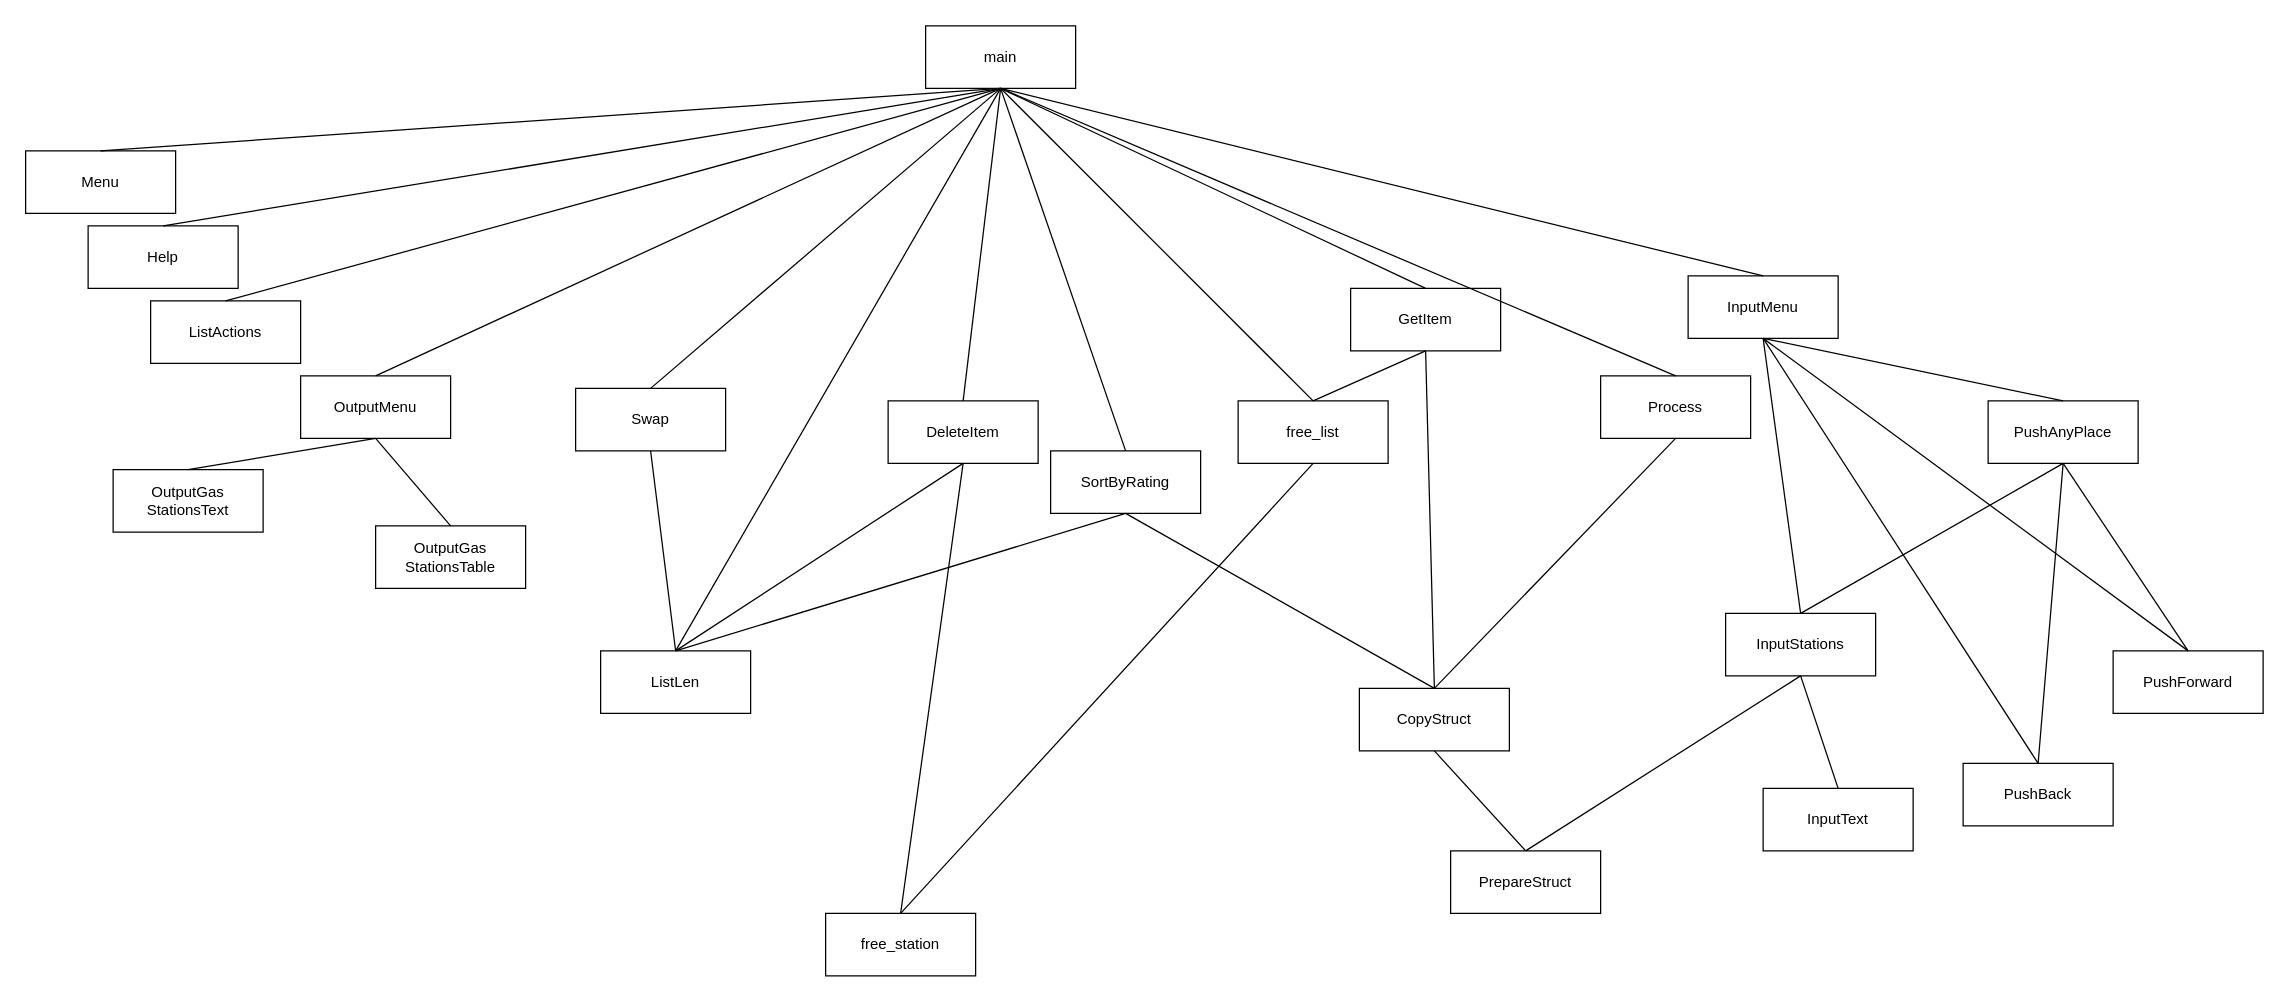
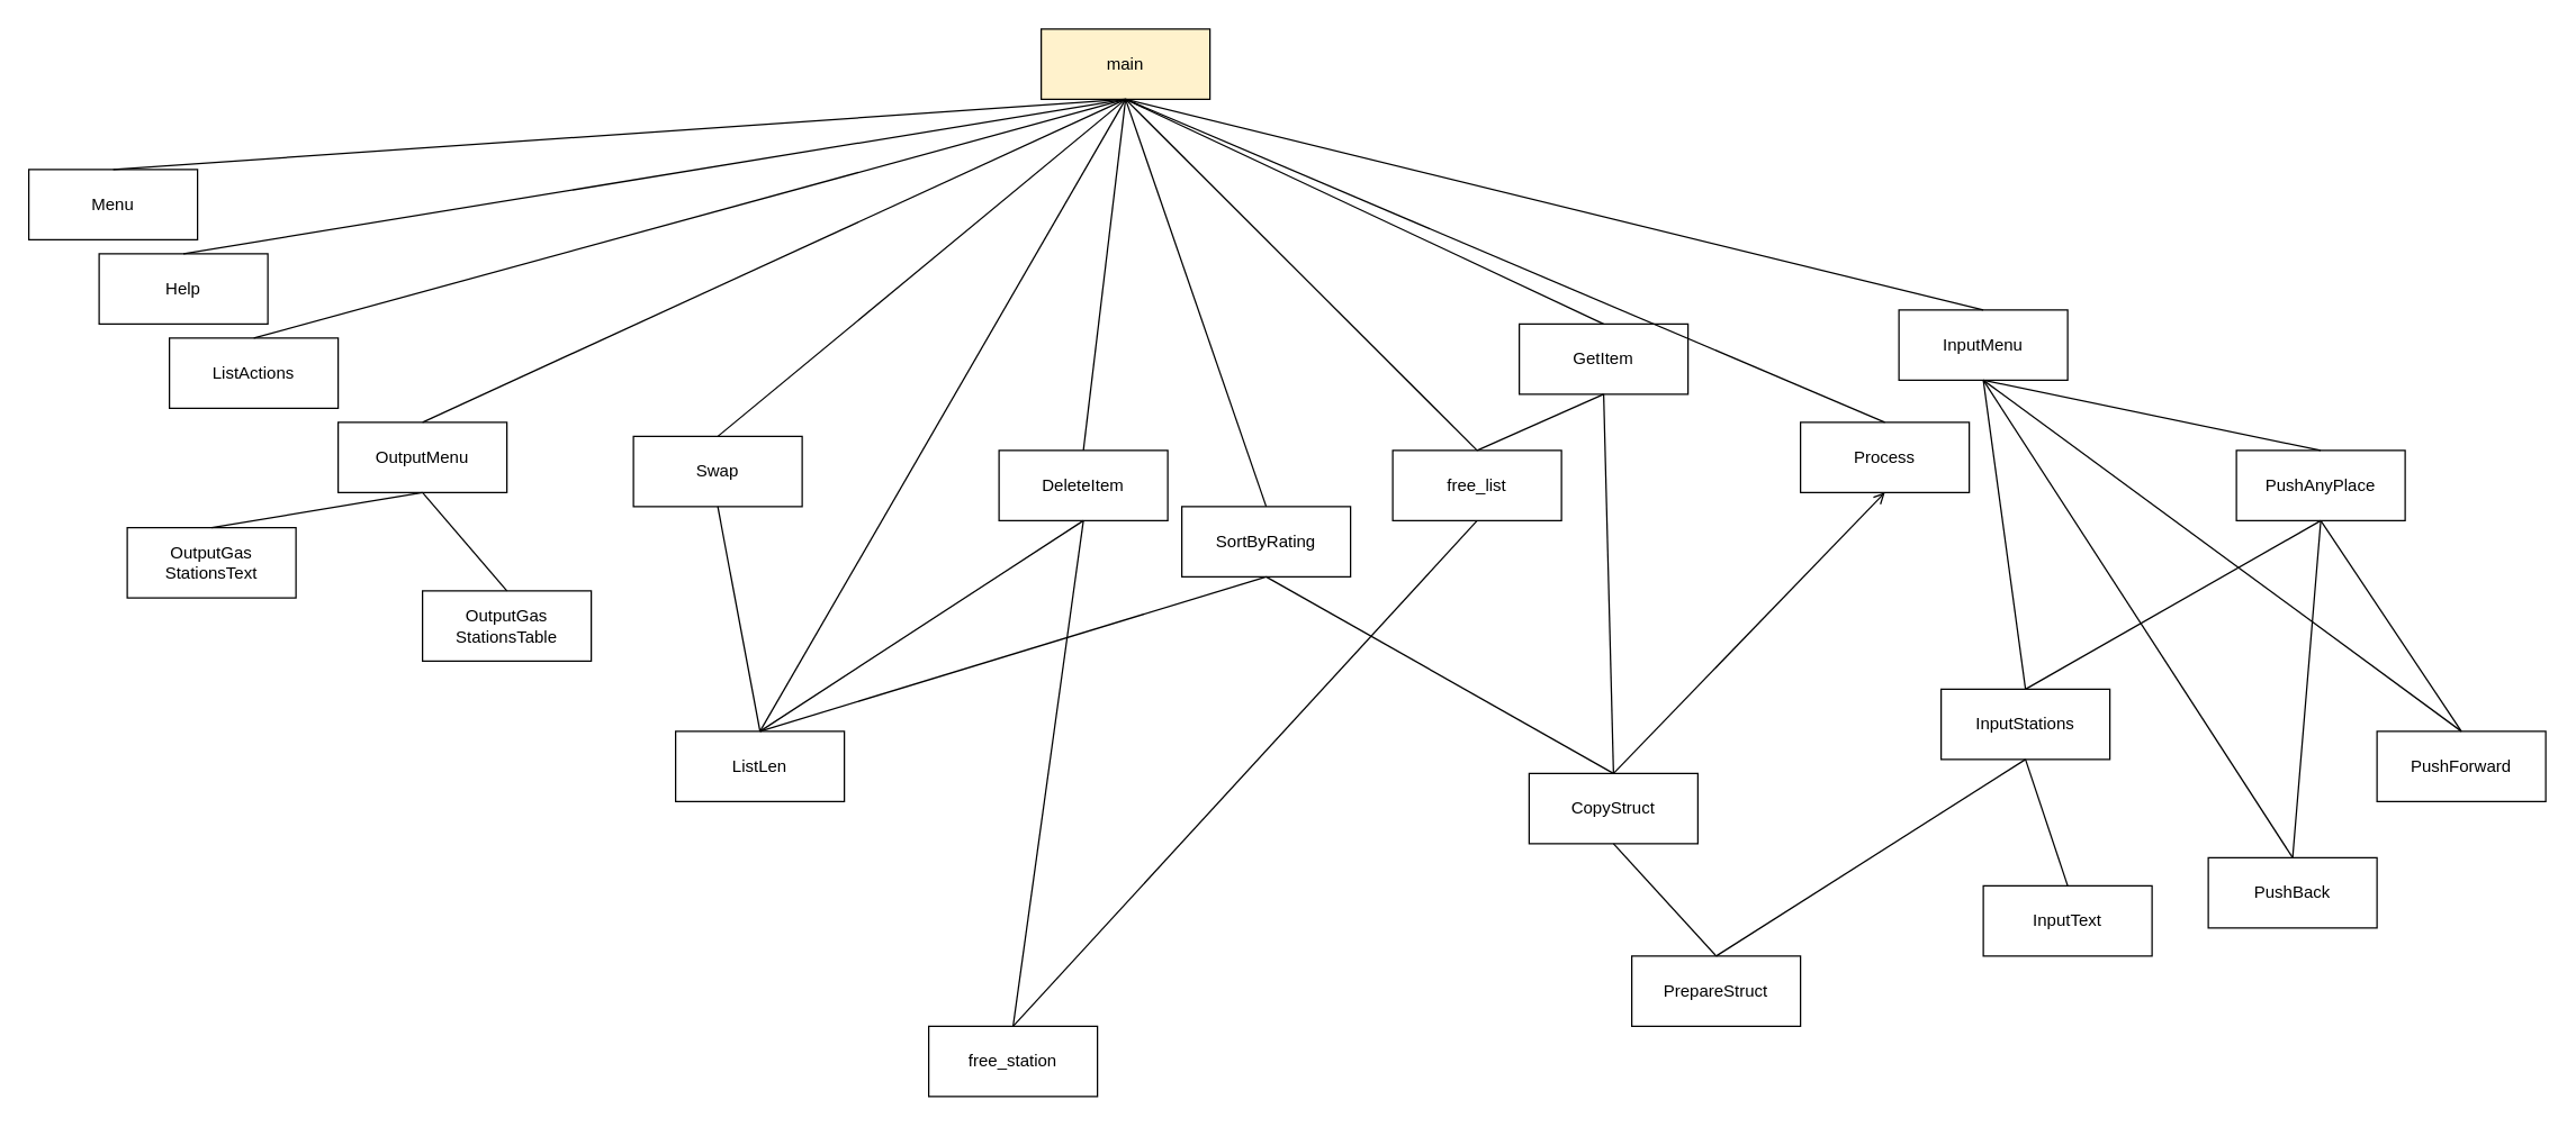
- <mxCell id="2" value="main" style="rounded=0;whiteSpace=wrap;html=1;" vertex="1" parent="1"><mxGeometry x="740" width="120" height="50" as="geometry" y="20" /></mxCell>
+ <mxCell id="2" value="main" style="rounded=0;whiteSpace=wrap;html=1;fillColor=#fff2cc;" vertex="1" parent="1"><mxGeometry x="740" width="120" height="50" as="geometry" y="20" /></mxCell>
- <mxCell id="11" value="Swap" style="rounded=0;whiteSpace=wrap;html=1;" vertex="1" parent="1"><mxGeometry x="460" y="310" width="120" height="50" as="geometry" /></mxCell>
+ <mxCell id="11" value="Swap" style="rounded=0;whiteSpace=wrap;html=1;" vertex="1" parent="1"><mxGeometry x="450" y="310" width="120" height="50" as="geometry" /></mxCell>
- <mxCell id="48" value="" style="endArrow=none;html=1;entryX=0.5;entryY=1;entryDx=0;entryDy=0;exitX=0.5;exitY=0;exitDx=0;exitDy=0;" edge="1" parent="1" source="19" target="17"><mxGeometry width="50" height="50" relative="1" as="geometry"><mxPoint x="1710" y="460" as="sourcePoint" /><mxPoint x="1760" y="410" as="targetPoint" /></mxGeometry></mxCell>
+ <mxCell id="48" value="" style="endArrow=open;html=1;entryX=0.5;entryY=1;entryDx=0;entryDy=0;exitX=0.5;exitY=0;exitDx=0;exitDy=0;" edge="1" parent="1" source="19" target="17"><mxGeometry width="50" height="50" relative="1" as="geometry"><mxPoint x="1710" y="460" as="sourcePoint" /><mxPoint x="1760" y="410" as="targetPoint" /></mxGeometry></mxCell>
